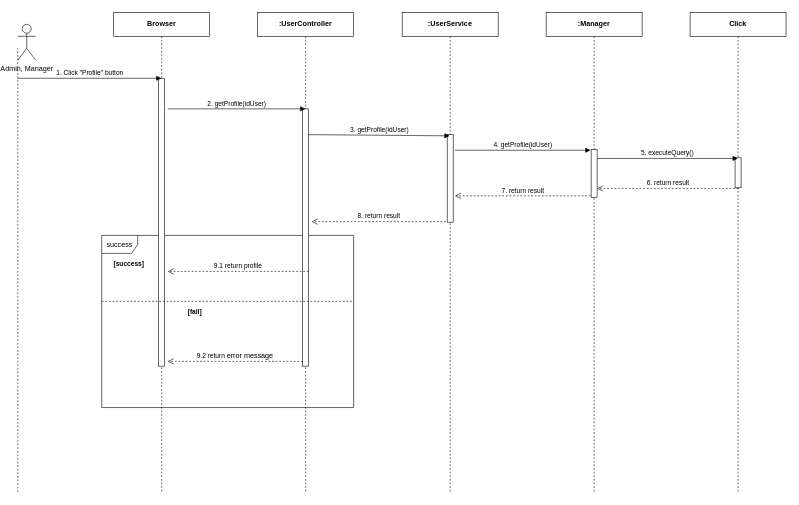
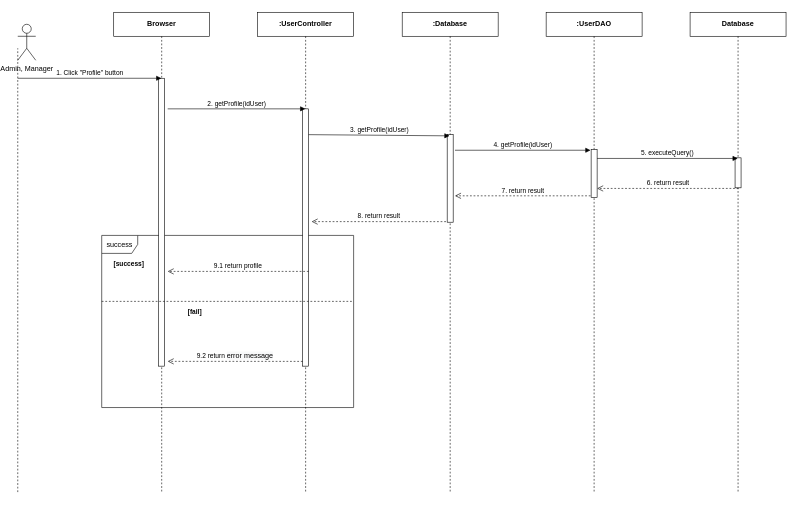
- <mxCell id="6" value="&lt;b&gt;:UserService&lt;/b&gt;" style="shape=umlLifeline;perimeter=lifelinePerimeter;whiteSpace=wrap;html=1;container=1;collapsible=0;recursiveResize=0;outlineConnect=0;" parent="1" vertex="1"><mxGeometry x="661" y="20" width="160" height="800" as="geometry" /></mxCell>
+ <mxCell id="6" value="&lt;b&gt;:Database&lt;/b&gt;" style="shape=umlLifeline;perimeter=lifelinePerimeter;whiteSpace=wrap;html=1;container=1;collapsible=0;recursiveResize=0;outlineConnect=0;" parent="1" vertex="1"><mxGeometry x="661" y="20" width="160" height="800" as="geometry" /></mxCell>
- <mxCell id="5" value="&lt;b&gt;:Manager&lt;/b&gt;" style="shape=umlLifeline;perimeter=lifelinePerimeter;whiteSpace=wrap;html=1;container=1;collapsible=0;recursiveResize=0;outlineConnect=0;" parent="1" vertex="1"><mxGeometry x="901" y="20" width="160" height="800" as="geometry" /></mxCell>
+ <mxCell id="5" value="&lt;b&gt;:UserDAO&lt;/b&gt;" style="shape=umlLifeline;perimeter=lifelinePerimeter;whiteSpace=wrap;html=1;container=1;collapsible=0;recursiveResize=0;outlineConnect=0;" parent="1" vertex="1"><mxGeometry x="901" y="20" width="160" height="800" as="geometry" /></mxCell>
- <mxCell id="20" value="&lt;b&gt;Click&lt;/b&gt;" style="shape=umlLifeline;perimeter=lifelinePerimeter;whiteSpace=wrap;html=1;container=1;collapsible=0;recursiveResize=0;outlineConnect=0;" parent="1" vertex="1"><mxGeometry x="1141" y="20" width="160" height="800" as="geometry" /></mxCell>
+ <mxCell id="20" value="&lt;b&gt;Database&lt;/b&gt;" style="shape=umlLifeline;perimeter=lifelinePerimeter;whiteSpace=wrap;html=1;container=1;collapsible=0;recursiveResize=0;outlineConnect=0;" parent="1" vertex="1"><mxGeometry x="1141" y="20" width="160" height="800" as="geometry" /></mxCell>
